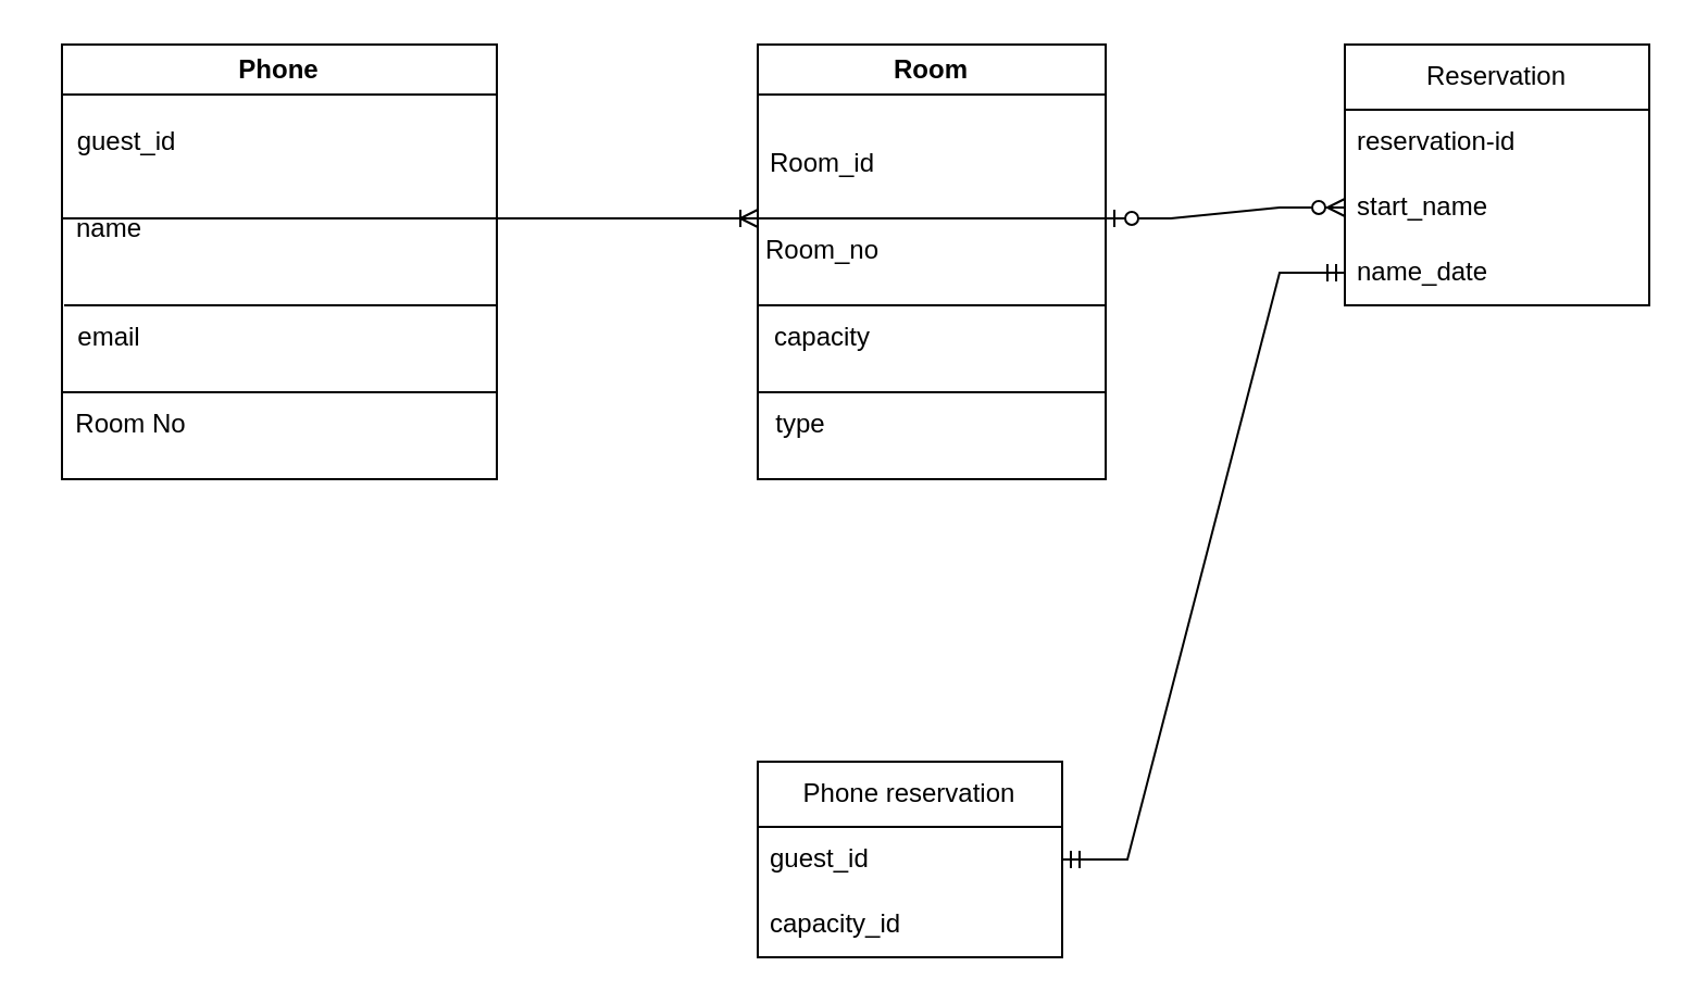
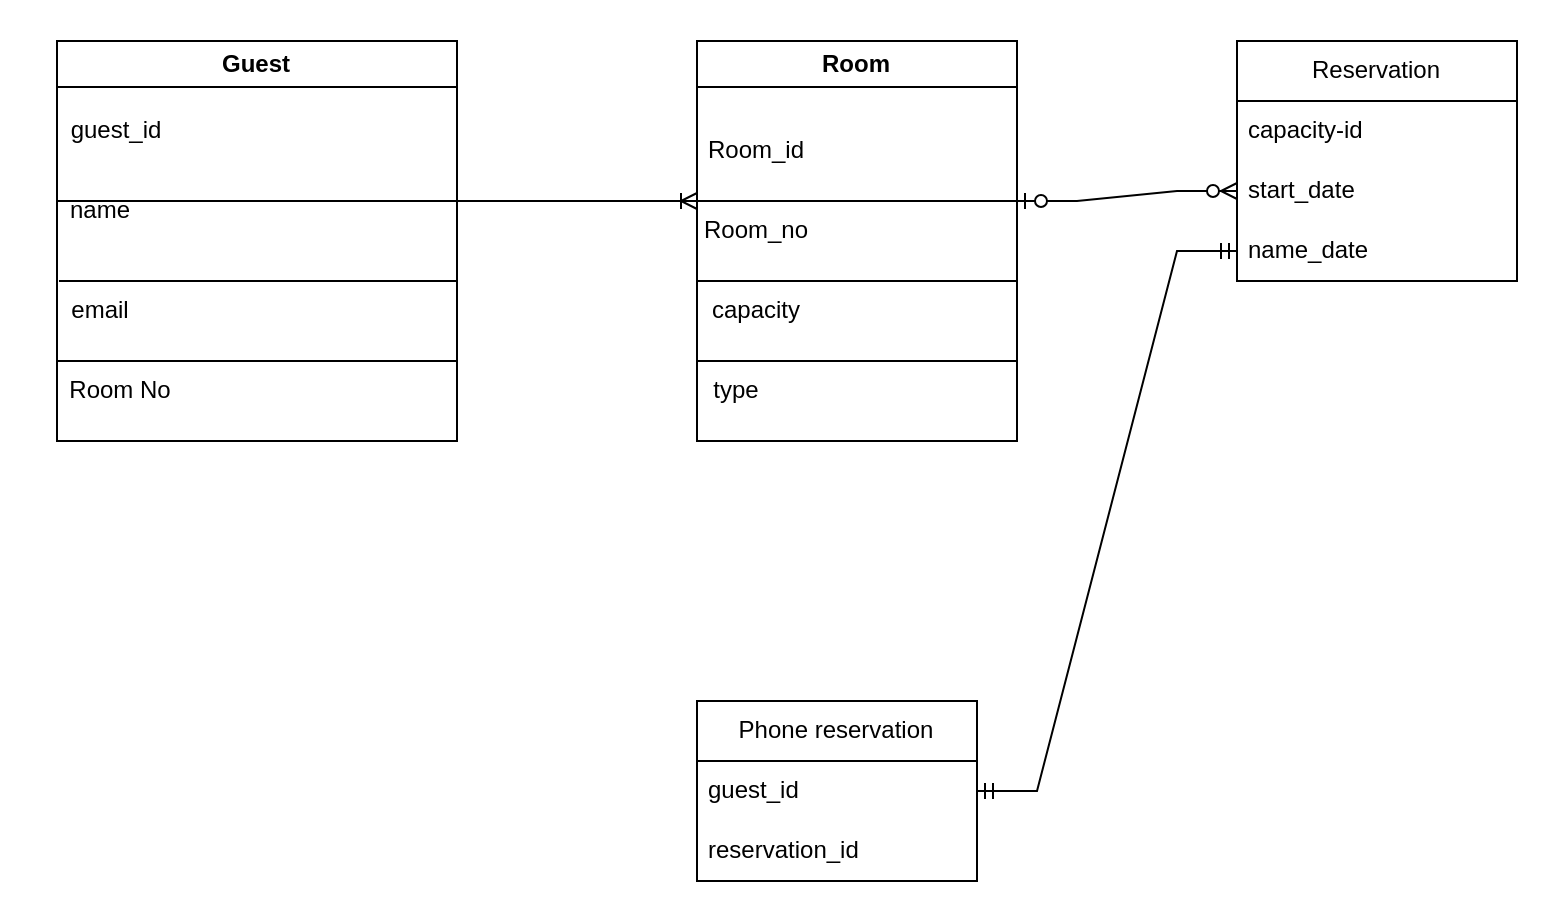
- <mxCell id="2" value="Phone" style="swimlane;whiteSpace=wrap;html=1;" vertex="1" parent="1"><mxGeometry x="28" y="20" width="200" height="200" as="geometry" /></mxCell>
+ <mxCell id="2" value="Guest" style="swimlane;whiteSpace=wrap;html=1;" vertex="1" parent="1"><mxGeometry x="28" y="20" width="200" height="200" as="geometry" /></mxCell>
- <mxCell id="19" value="reservation-id" style="text;strokeColor=none;fillColor=none;align=left;verticalAlign=middle;spacingLeft=4;spacingRight=4;overflow=hidden;points=[[0,0.5],[1,0.5]];portConstraint=eastwest;rotatable=0;whiteSpace=wrap;html=1;" vertex="1" parent="18"><mxGeometry y="30" width="140" height="30" as="geometry" /></mxCell>
+ <mxCell id="19" value="capacity-id" style="text;strokeColor=none;fillColor=none;align=left;verticalAlign=middle;spacingLeft=4;spacingRight=4;overflow=hidden;points=[[0,0.5],[1,0.5]];portConstraint=eastwest;rotatable=0;whiteSpace=wrap;html=1;" vertex="1" parent="18"><mxGeometry y="30" width="140" height="30" as="geometry" /></mxCell>
- <mxCell id="20" value="start_name" style="text;strokeColor=none;fillColor=none;align=left;verticalAlign=middle;spacingLeft=4;spacingRight=4;overflow=hidden;points=[[0,0.5],[1,0.5]];portConstraint=eastwest;rotatable=0;whiteSpace=wrap;html=1;" vertex="1" parent="18"><mxGeometry y="60" width="140" height="30" as="geometry" /></mxCell>
+ <mxCell id="20" value="start_date" style="text;strokeColor=none;fillColor=none;align=left;verticalAlign=middle;spacingLeft=4;spacingRight=4;overflow=hidden;points=[[0,0.5],[1,0.5]];portConstraint=eastwest;rotatable=0;whiteSpace=wrap;html=1;" vertex="1" parent="18"><mxGeometry y="60" width="140" height="30" as="geometry" /></mxCell>
- <mxCell id="24" value="capacity_id" style="text;strokeColor=none;fillColor=none;align=left;verticalAlign=middle;spacingLeft=4;spacingRight=4;overflow=hidden;points=[[0,0.5],[1,0.5]];portConstraint=eastwest;rotatable=0;whiteSpace=wrap;html=1;" vertex="1" parent="22"><mxGeometry y="60" width="140" height="30" as="geometry" /></mxCell>
+ <mxCell id="24" value="reservation_id" style="text;strokeColor=none;fillColor=none;align=left;verticalAlign=middle;spacingLeft=4;spacingRight=4;overflow=hidden;points=[[0,0.5],[1,0.5]];portConstraint=eastwest;rotatable=0;whiteSpace=wrap;html=1;" vertex="1" parent="22"><mxGeometry y="60" width="140" height="30" as="geometry" /></mxCell>
